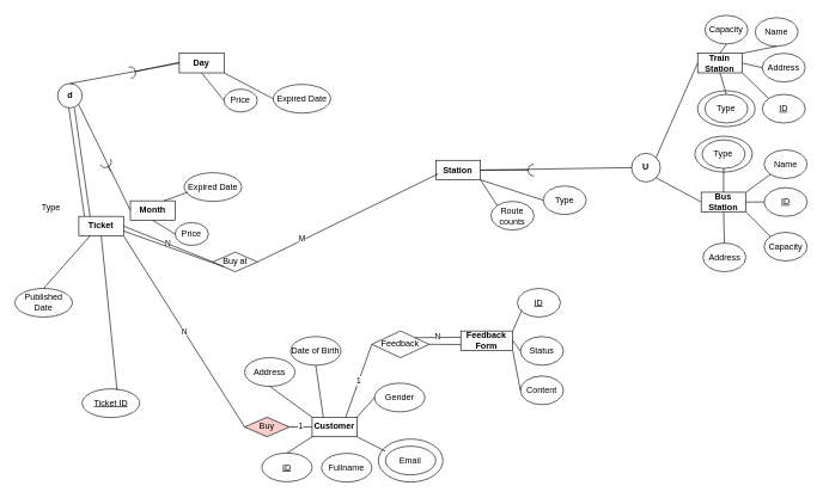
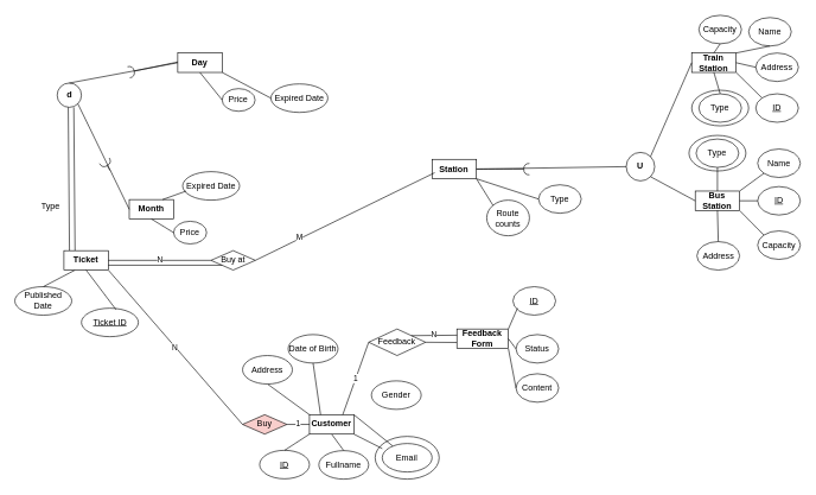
- <mxCell id="52" value="Route counts" style="ellipse;whiteSpace=wrap;html=1;" parent="1" vertex="1"><mxGeometry x="683.17" y="280.53" width="60" height="40" as="geometry" /></mxCell>
+ <mxCell id="52" value="Route counts" style="ellipse;whiteSpace=wrap;html=1;" parent="1" vertex="1"><mxGeometry x="683.17" y="280.53" width="60" height="50" as="geometry" /></mxCell>
- <mxCell id="58" value="&lt;b&gt;Ticket&lt;/b&gt;" style="rounded=0;whiteSpace=wrap;html=1;" parent="1" vertex="1"><mxGeometry x="109.023" y="301.435" width="62.345" height="27.273" as="geometry" /></mxCell>
+ <mxCell id="58" value="&lt;b&gt;Ticket&lt;/b&gt;" style="rounded=0;whiteSpace=wrap;html=1;" parent="1" vertex="1"><mxGeometry x="89.023" y="351.435" width="62.345" height="27.273" as="geometry" /></mxCell>
- <mxCell id="54" value="&lt;u&gt;Ticket ID&lt;/u&gt;" style="ellipse;whiteSpace=wrap;html=1;" parent="1" vertex="1"><mxGeometry x="113.6" y="542.22" width="80" height="40" as="geometry" /></mxCell>
+ <mxCell id="54" value="&lt;u&gt;Ticket ID&lt;/u&gt;" style="ellipse;whiteSpace=wrap;html=1;" parent="1" vertex="1"><mxGeometry x="113.6" y="432.22" width="80" height="40" as="geometry" /></mxCell>
- <mxCell id="14" value="" style="endArrow=none;html=1;rounded=0;entryX=0;entryY=0.5;entryDx=0;entryDy=0;exitX=1;exitY=0;exitDx=0;exitDy=0;" parent="1" source="12" target="43" edge="1"><mxGeometry width="50" height="50" relative="1" as="geometry"><mxPoint x="512.34" y="571.77" as="sourcePoint" /><mxPoint x="562.34" y="521.77" as="targetPoint" /></mxGeometry></mxCell>
+ <mxCell id="14" value="" style="endArrow=none;html=1;rounded=0;exitX=1;exitY=0;exitDx=0;exitDy=0;" parent="1" source="12" target="8" edge="1"><mxGeometry width="50" height="50" relative="1" as="geometry"><mxPoint x="512.34" y="571.77" as="sourcePoint" /><mxPoint x="562.34" y="521.77" as="targetPoint" /></mxGeometry></mxCell>
+ <mxCell id="10" value="" style="endArrow=none;html=1;rounded=0;entryX=0.5;entryY=1;entryDx=0;entryDy=0;exitX=0.5;exitY=0;exitDx=0;exitDy=0;" parent="1" source="7" target="12" edge="1"><mxGeometry width="50" height="50" relative="1" as="geometry"><mxPoint x="432.34" y="601.77" as="sourcePoint" /><mxPoint x="482.34" y="551.77" as="targetPoint" /></mxGeometry></mxCell>
